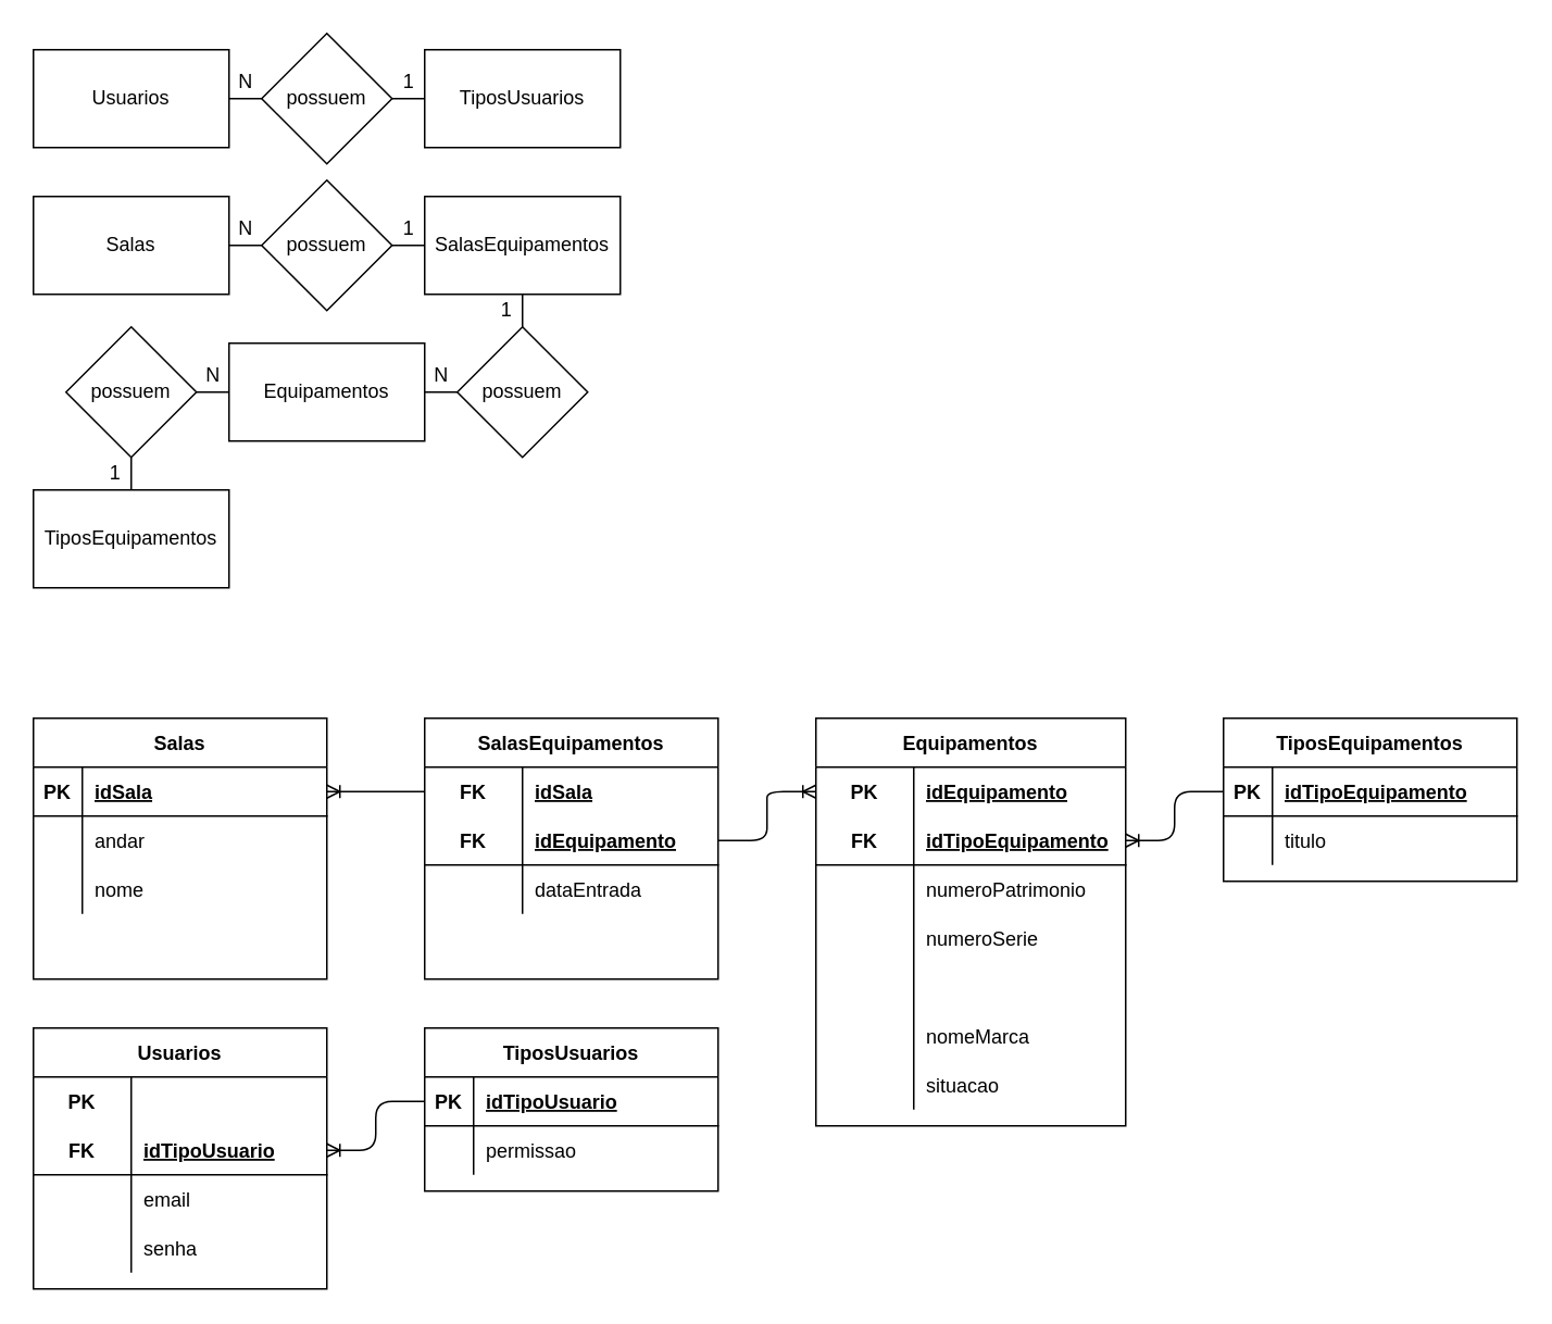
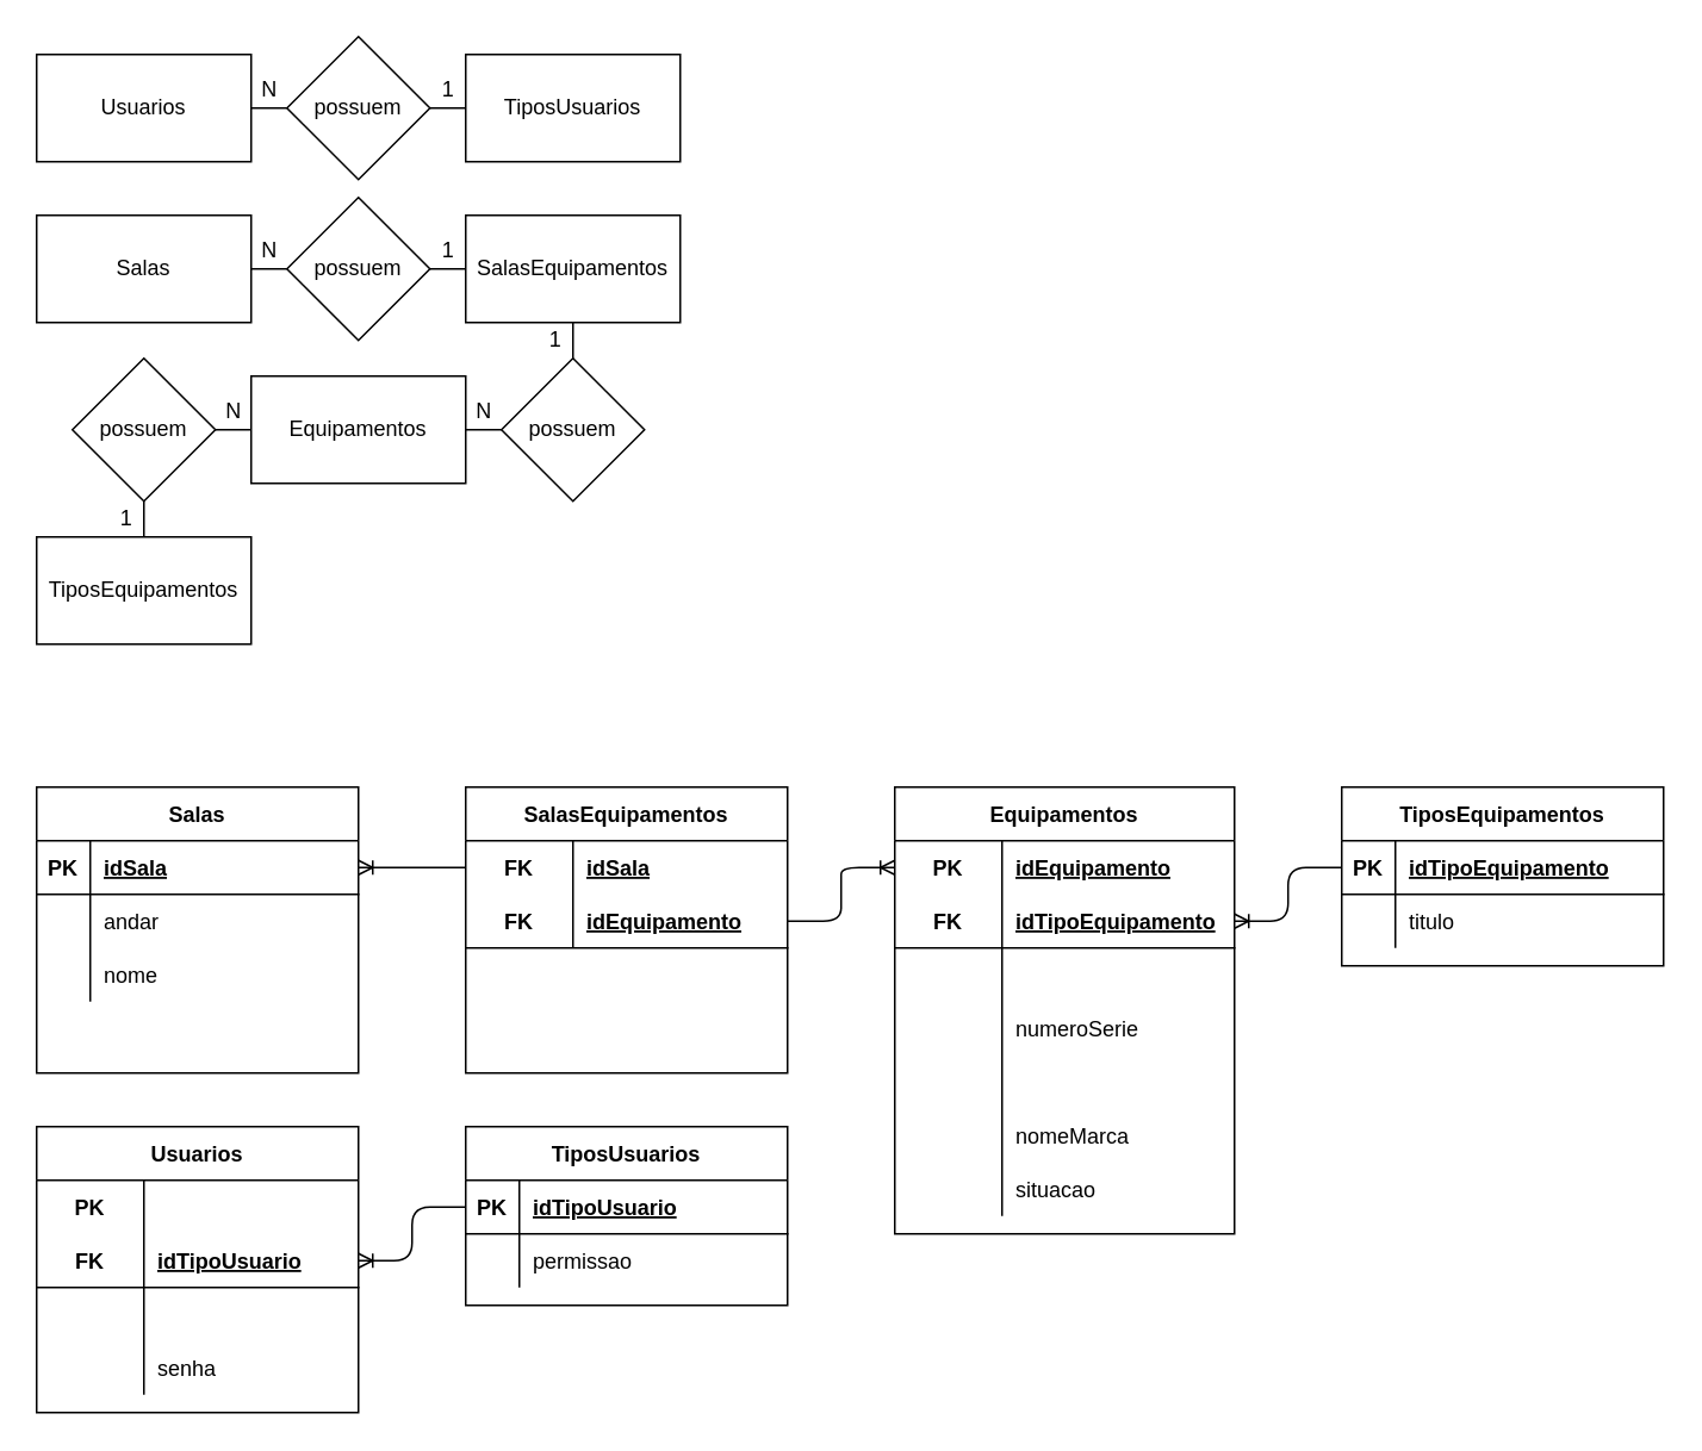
- <mxCell id="49" value="dataEntrada" style="shape=partialRectangle;connectable=0;fillColor=none;top=0;left=0;bottom=0;right=0;align=left;spacingLeft=6;overflow=hidden;" vertex="1" parent="47"><mxGeometry x="60" width="120" height="30" as="geometry" /></mxCell>
- <mxCell id="62" value="numeroPatrimonio" style="shape=partialRectangle;connectable=0;fillColor=none;top=0;left=0;bottom=0;right=0;align=left;spacingLeft=6;overflow=hidden;" vertex="1" parent="60"><mxGeometry x="60" width="130" height="30" as="geometry" /></mxCell>
- <mxCell id="91" value="email" style="shape=partialRectangle;connectable=0;fillColor=none;top=0;left=0;bottom=0;right=0;align=left;spacingLeft=6;overflow=hidden;" vertex="1" parent="89"><mxGeometry x="60" width="120" height="30" as="geometry" /></mxCell>
